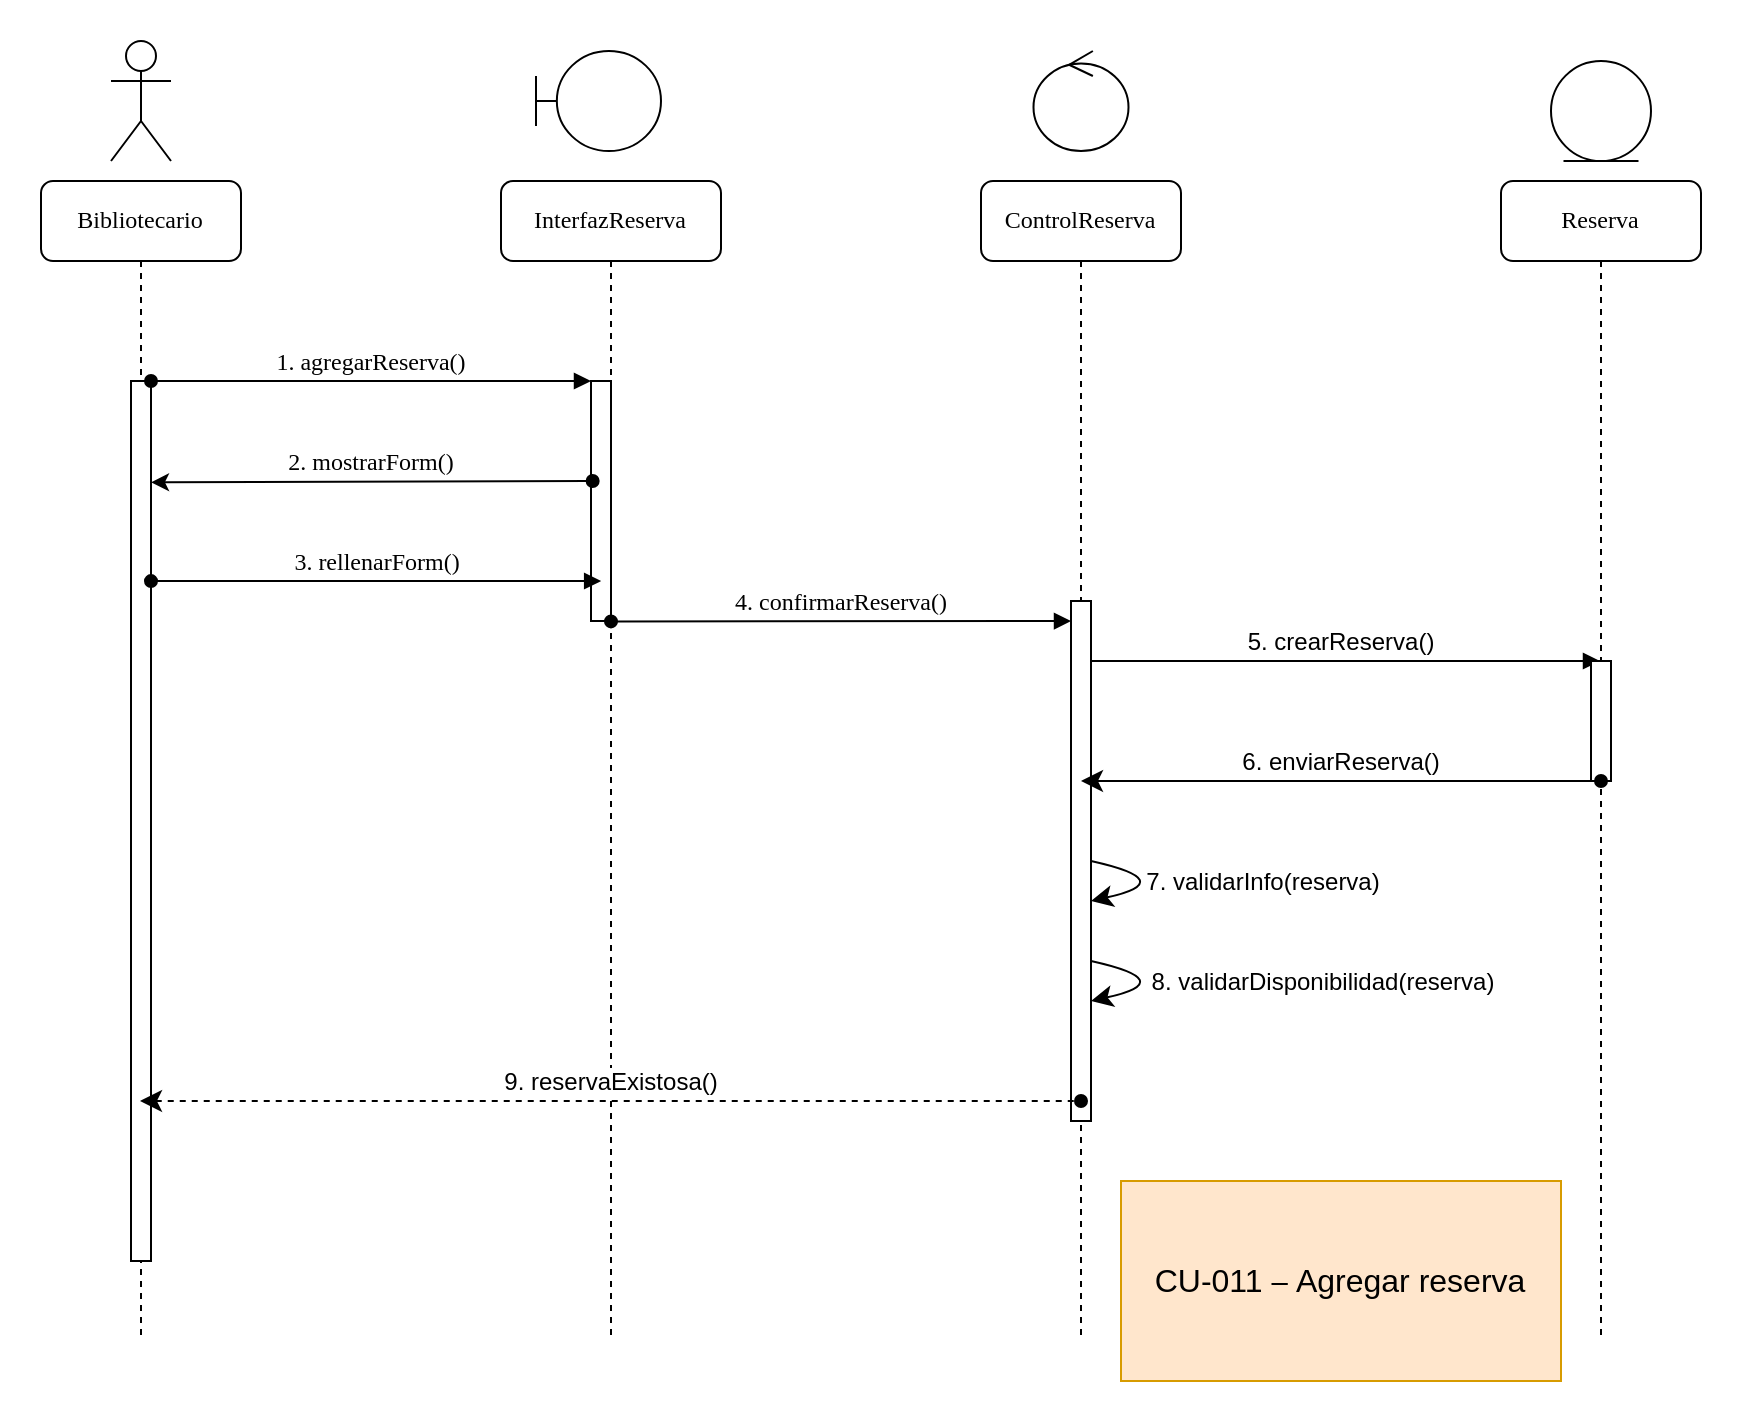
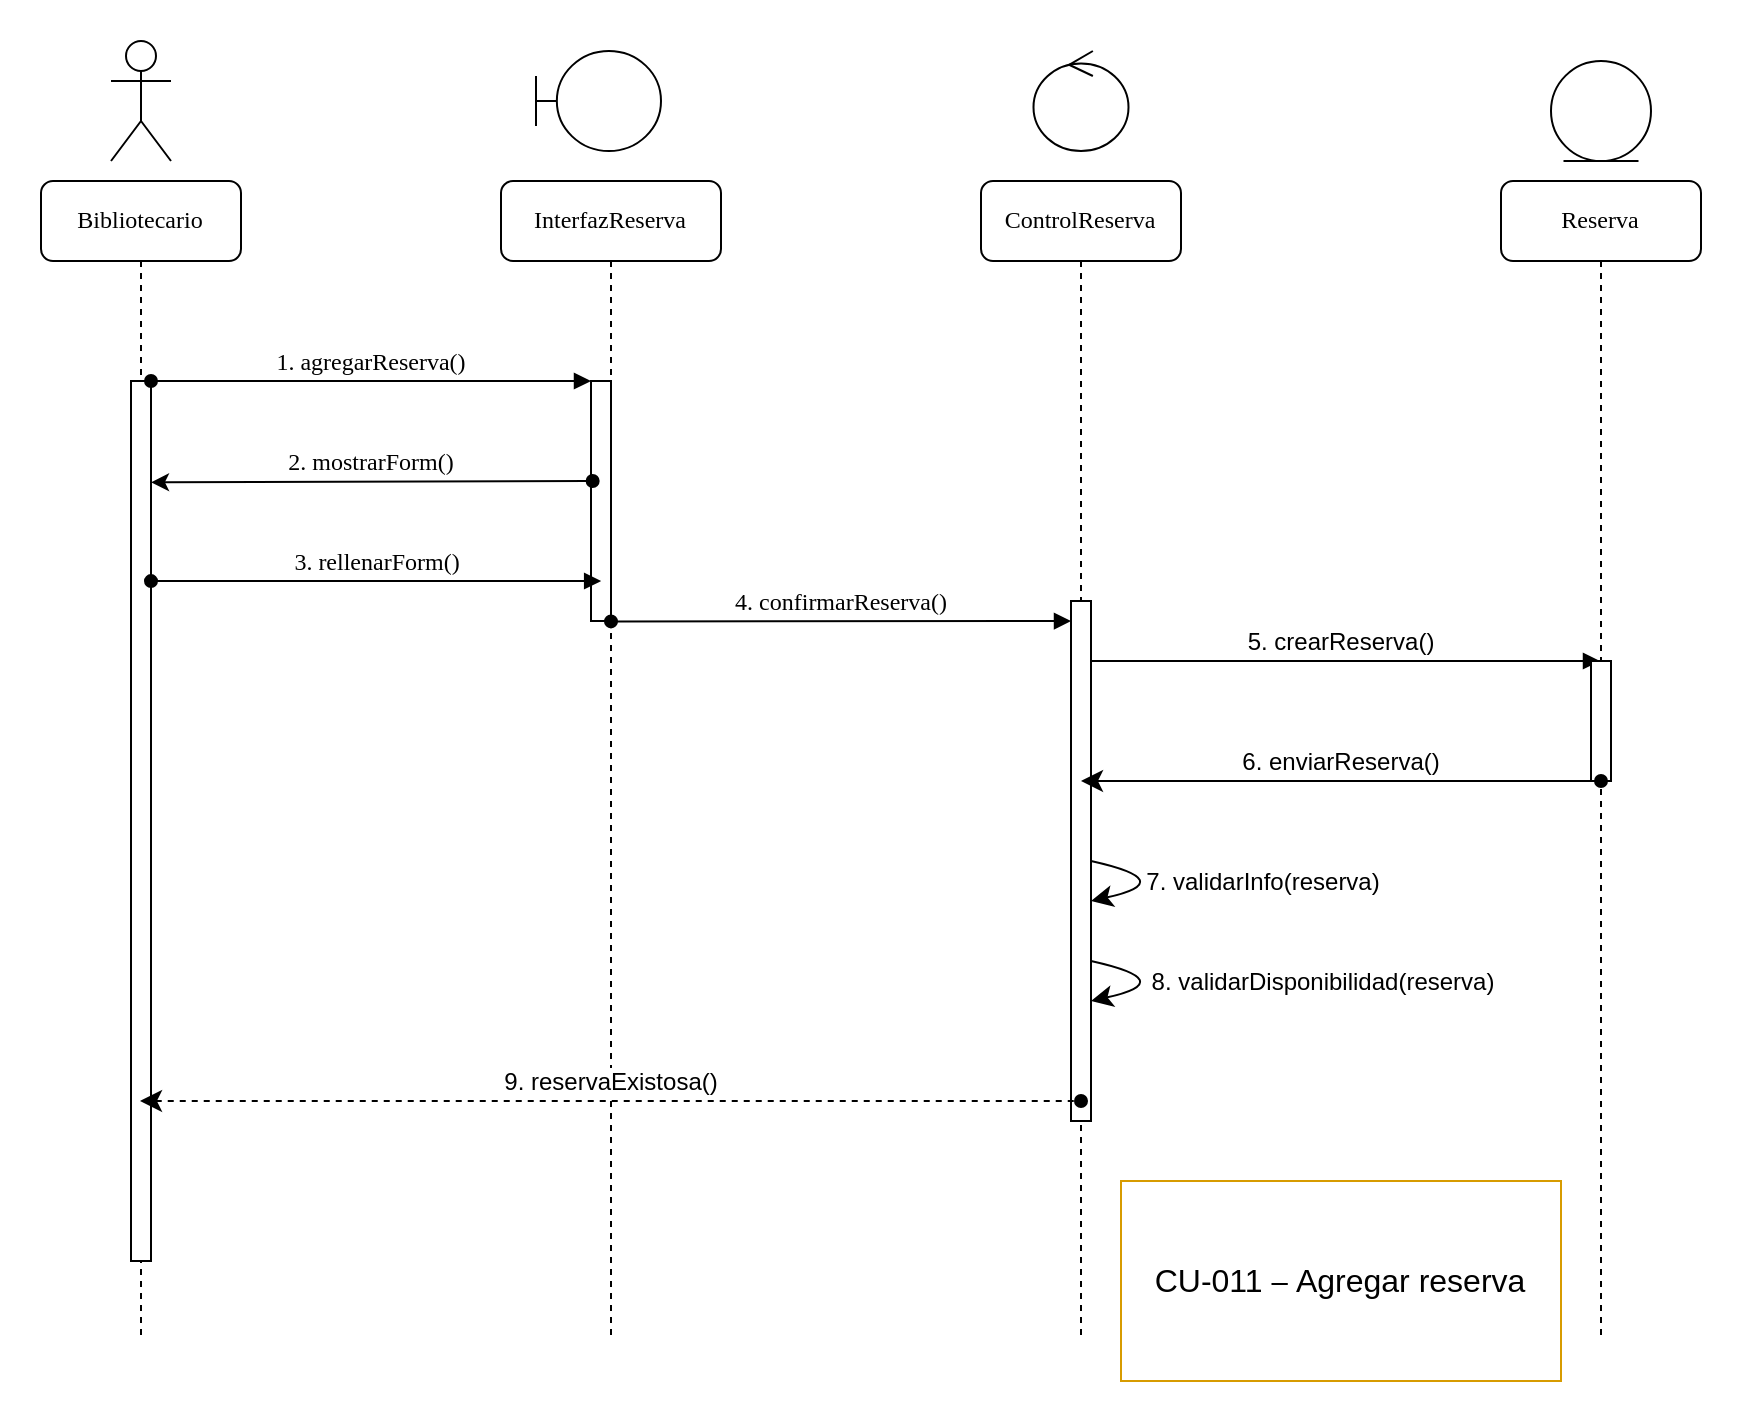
- <mxCell id="2" value="&lt;font style=&quot;font-size: 16px;&quot;&gt;CU-011&amp;nbsp;&lt;span style=&quot;font-size:11.0pt;mso-bidi-font-size:12.0pt;&lt;br/&gt;line-height:150%;font-family:&amp;quot;Calibri&amp;quot;,sans-serif;mso-fareast-font-family:Calibri;&lt;br/&gt;mso-fareast-theme-font:minor-latin;mso-bidi-font-family:Arial;mso-ansi-language:&lt;br/&gt;ES-AR;mso-fareast-language:EN-US;mso-bidi-language:AR-SA&quot;&gt;–&amp;nbsp;&lt;/span&gt;Agregar reserva&lt;/font&gt;" style="rounded=0;whiteSpace=wrap;html=1;fillColor=#ffe6cc;strokeColor=#d79b00;" parent="1" vertex="1"><mxGeometry x="560" y="590" width="220" height="100" as="geometry" /></mxCell>
+ <mxCell id="2" value="&lt;font style=&quot;font-size: 16px;&quot;&gt;CU-011&amp;nbsp;&lt;span style=&quot;font-size:11.0pt;mso-bidi-font-size:12.0pt;&lt;br/&gt;line-height:150%;font-family:&amp;quot;Calibri&amp;quot;,sans-serif;mso-fareast-font-family:Calibri;&lt;br/&gt;mso-fareast-theme-font:minor-latin;mso-bidi-font-family:Arial;mso-ansi-language:&lt;br/&gt;ES-AR;mso-fareast-language:EN-US;mso-bidi-language:AR-SA&quot;&gt;–&amp;nbsp;&lt;/span&gt;Agregar reserva&lt;/font&gt;" style="rounded=0;whiteSpace=wrap;html=1;fillColor=#ffffff;strokeColor=#d79b00;" parent="1" vertex="1"><mxGeometry x="560" y="590" width="220" height="100" as="geometry" /></mxCell>
